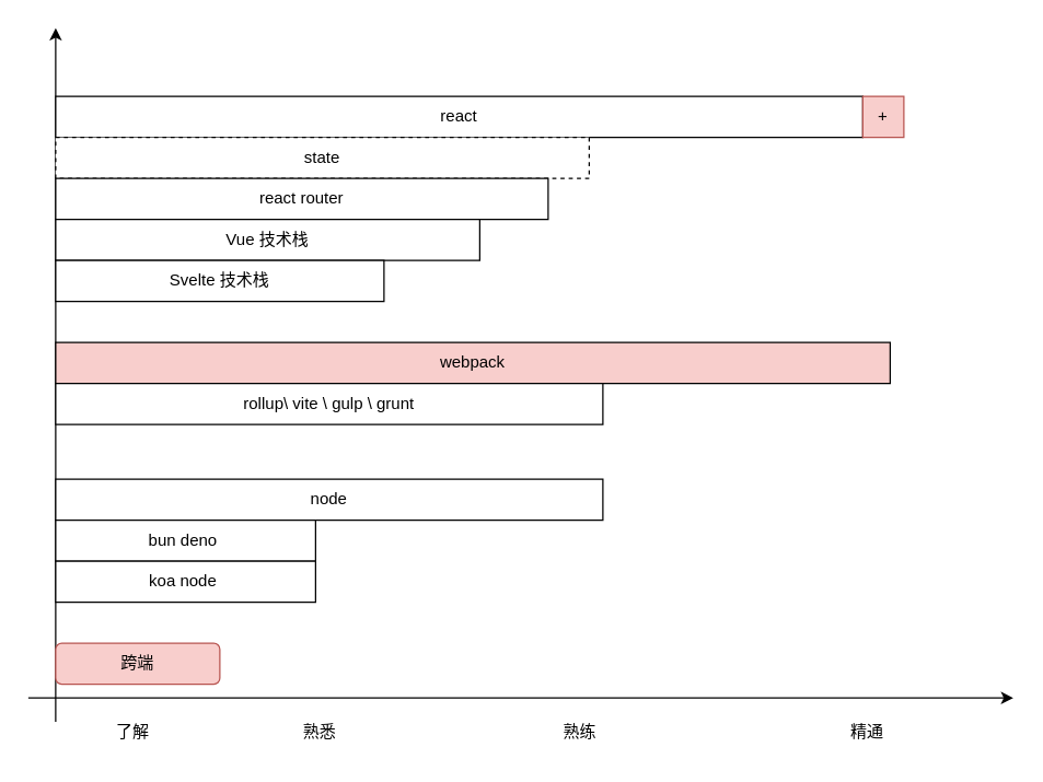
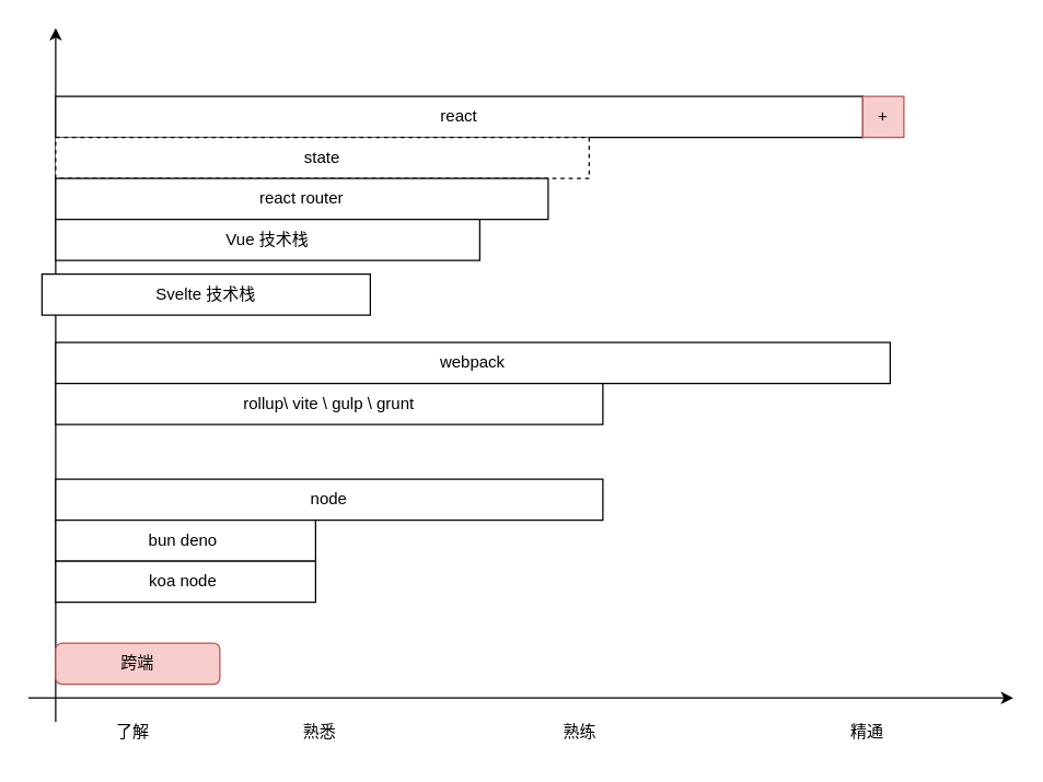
- <mxCell id="9" value="Svelte 技术栈" style="rounded=0;whiteSpace=wrap;html=1;" parent="1" vertex="1"><mxGeometry x="40" y="190" width="240" height="30" as="geometry" /></mxCell>
+ <mxCell id="9" value="Svelte 技术栈" style="rounded=0;whiteSpace=wrap;html=1;" parent="1" vertex="1"><mxGeometry x="30" y="200" width="240" height="30" as="geometry" /></mxCell>
- <mxCell id="10" value="webpack" style="rounded=0;whiteSpace=wrap;html=1;fillColor=#f8cecc;" parent="1" vertex="1"><mxGeometry x="40" y="250" width="610" height="30" as="geometry" /></mxCell>
+ <mxCell id="10" value="webpack" style="rounded=0;whiteSpace=wrap;html=1;" parent="1" vertex="1"><mxGeometry x="40" y="250" width="610" height="30" as="geometry" /></mxCell>
